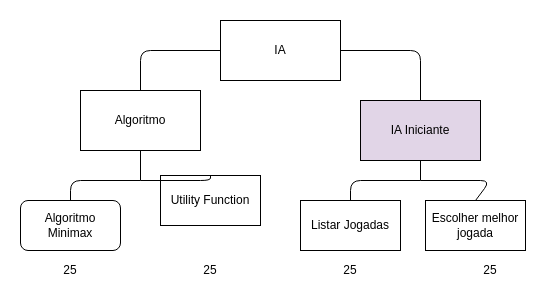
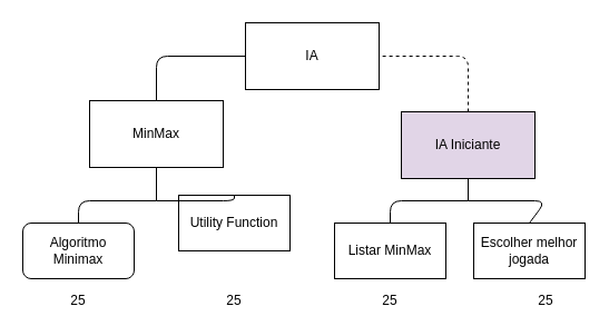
- <mxCell id="9" value="" style="endArrow=none;html=1;entryX=1;entryY=0.5;entryDx=0;entryDy=0;exitX=0.5;exitY=0;exitDx=0;exitDy=0;" parent="1" source="3" target="2" edge="1"><mxGeometry width="50" height="50" relative="1" as="geometry"><mxPoint x="20" y="320" as="sourcePoint" /><mxPoint x="70" y="270" as="targetPoint" /><Array as="points"><mxPoint x="420" y="50" /></Array></mxGeometry></mxCell>
+ <mxCell id="9" value="" style="endArrow=none;html=1;entryX=1;entryY=0.5;entryDx=0;entryDy=0;exitX=0.5;exitY=0;exitDx=0;exitDy=0;dashed=1;" parent="1" source="3" target="2" edge="1"><mxGeometry width="50" height="50" relative="1" as="geometry"><mxPoint x="20" y="320" as="sourcePoint" /><mxPoint x="70" y="270" as="targetPoint" /><Array as="points"><mxPoint x="420" y="50" /></Array></mxGeometry></mxCell>
- <mxCell id="20" value="Algoritmo" style="rounded=0;whiteSpace=wrap;html=1;" vertex="1" parent="1"><mxGeometry x="80" y="90" width="120" height="60" as="geometry" /></mxCell>
+ <mxCell id="20" value="MinMax" style="rounded=0;whiteSpace=wrap;html=1;" vertex="1" parent="1"><mxGeometry x="80" y="90" width="120" height="60" as="geometry" /></mxCell>
- <mxCell id="6" value="Listar Jogadas" style="rounded=0;whiteSpace=wrap;html=1;aspect=fixed;" parent="1" vertex="1"><mxGeometry x="300" y="200" width="100" height="50" as="geometry" /></mxCell>
+ <mxCell id="6" value="Listar MinMax" style="rounded=0;whiteSpace=wrap;html=1;aspect=fixed;" parent="1" vertex="1"><mxGeometry x="300" y="200" width="100" height="50" as="geometry" /></mxCell>
